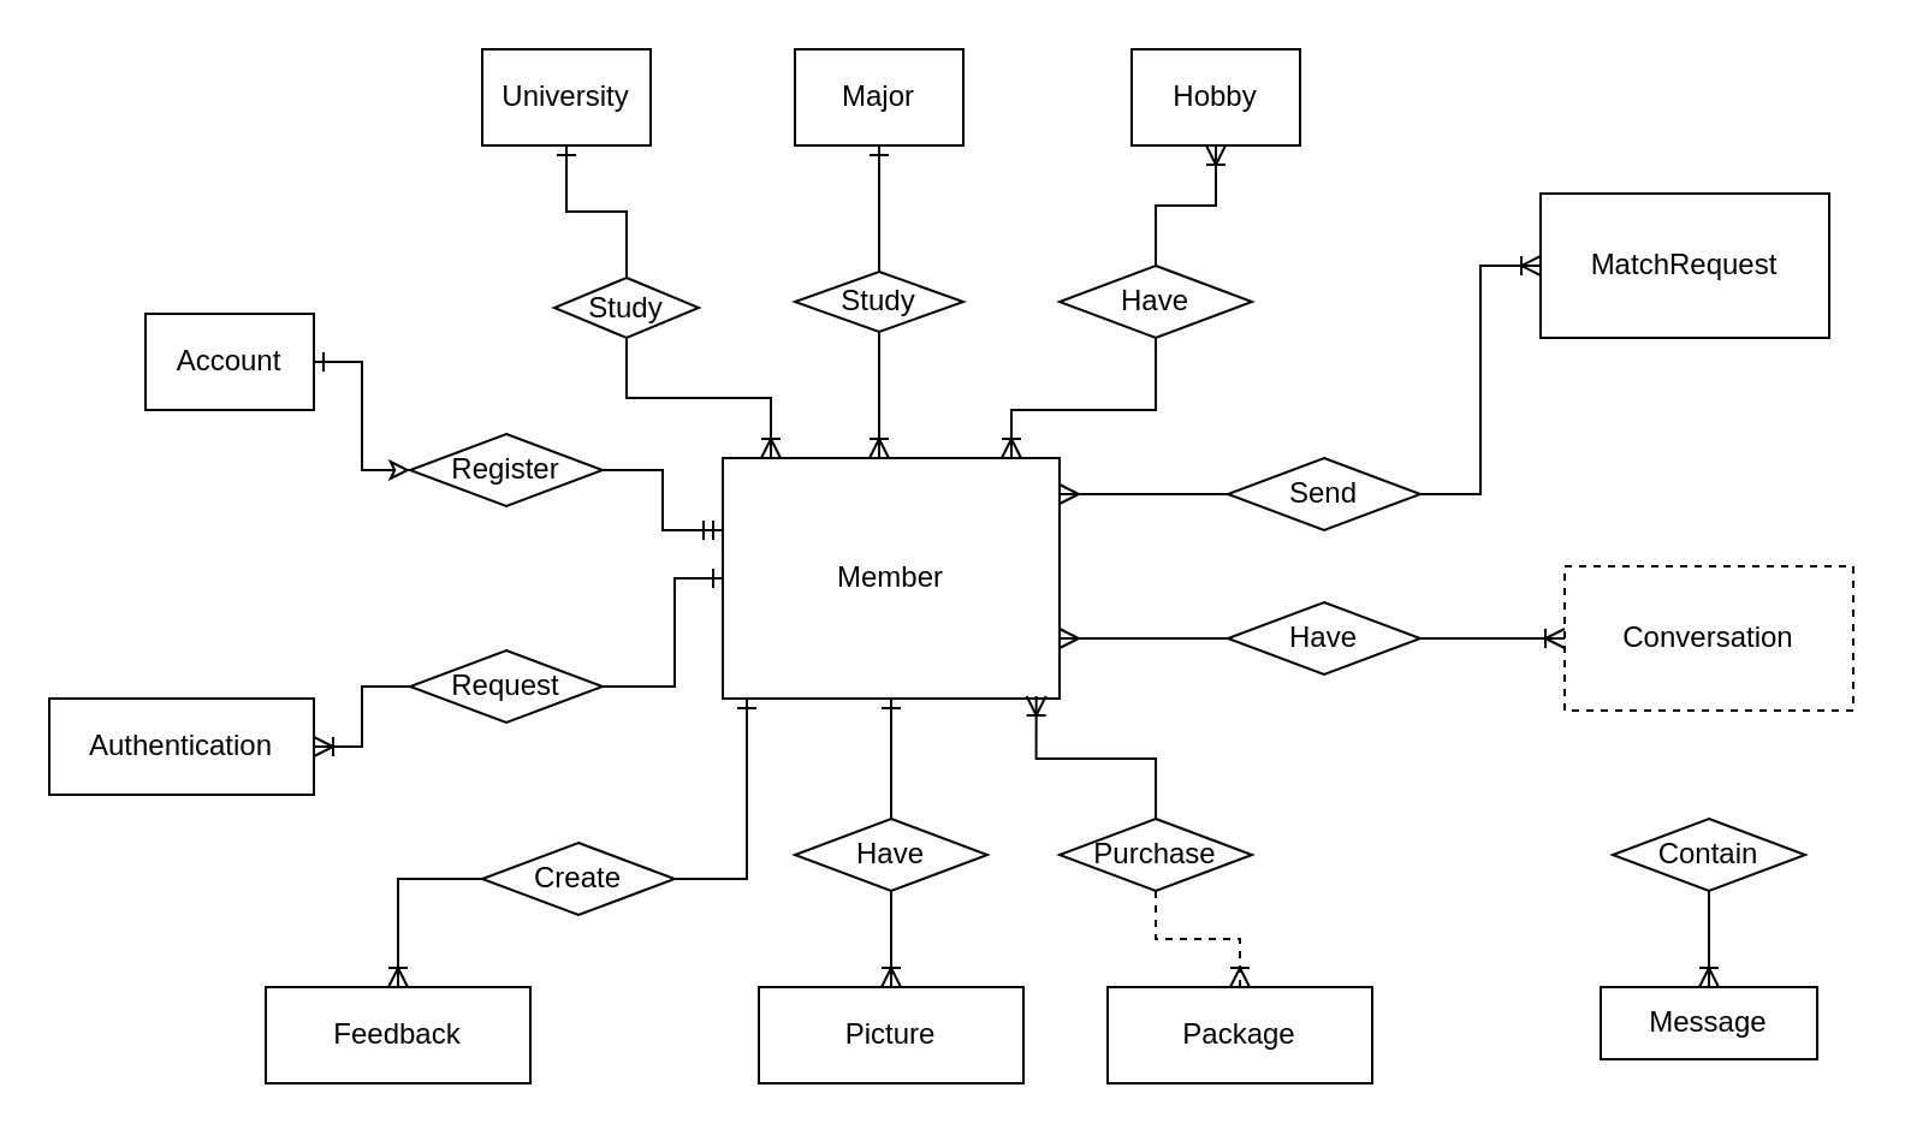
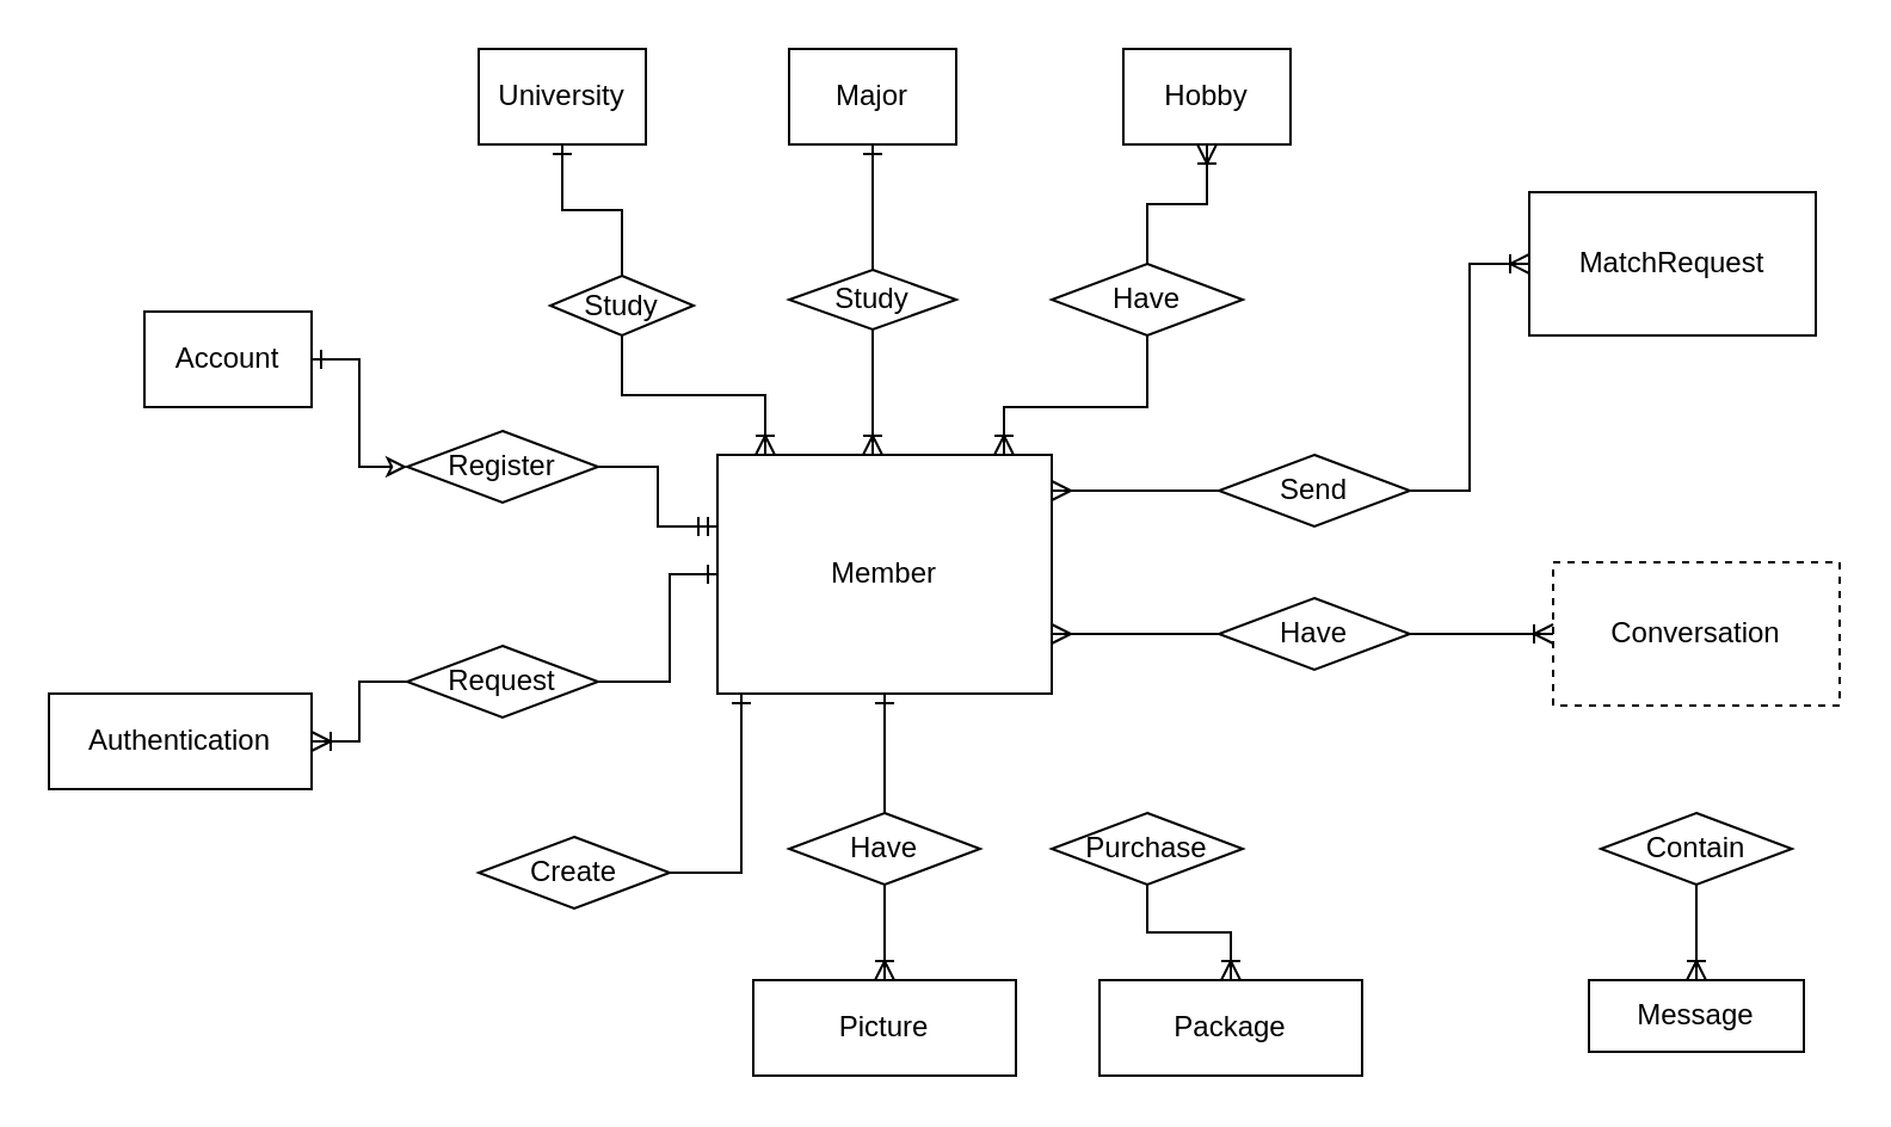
- <mxCell id="37" style="edgeStyle=orthogonalEdgeStyle;rounded=0;orthogonalLoop=1;jettySize=auto;html=1;exitX=0.5;exitY=0;exitDx=0;exitDy=0;entryX=0.931;entryY=0.99;entryDx=0;entryDy=0;entryPerimeter=0;endArrow=ERoneToMany;endFill=0;" edge="1" parent="1" source="36" target="4"><mxGeometry relative="1" as="geometry" /></mxCell>
- <mxCell id="29" style="edgeStyle=orthogonalEdgeStyle;rounded=0;orthogonalLoop=1;jettySize=auto;html=1;exitX=0;exitY=0.5;exitDx=0;exitDy=0;endArrow=ERoneToMany;endFill=0;" edge="1" parent="1" source="30" target="6"><mxGeometry relative="1" as="geometry" /></mxCell>
- <mxCell id="35" style="edgeStyle=orthogonalEdgeStyle;rounded=0;orthogonalLoop=1;jettySize=auto;html=1;exitX=0.5;exitY=1;exitDx=0;exitDy=0;endArrow=ERoneToMany;endFill=0;dashed=1;" edge="1" parent="1" source="36" target="5"><mxGeometry relative="1" as="geometry" /></mxCell>
+ <mxCell id="35" style="edgeStyle=orthogonalEdgeStyle;rounded=0;orthogonalLoop=1;jettySize=auto;html=1;exitX=0.5;exitY=1;exitDx=0;exitDy=0;endArrow=ERoneToMany;endFill=0;" edge="1" parent="1" source="36" target="5"><mxGeometry relative="1" as="geometry" /></mxCell>
- <mxCell id="6" value="Feedback" style="rounded=0;whiteSpace=wrap;html=1;" parent="1" vertex="1"><mxGeometry x="110" y="410" width="110" height="40" as="geometry" /></mxCell>
